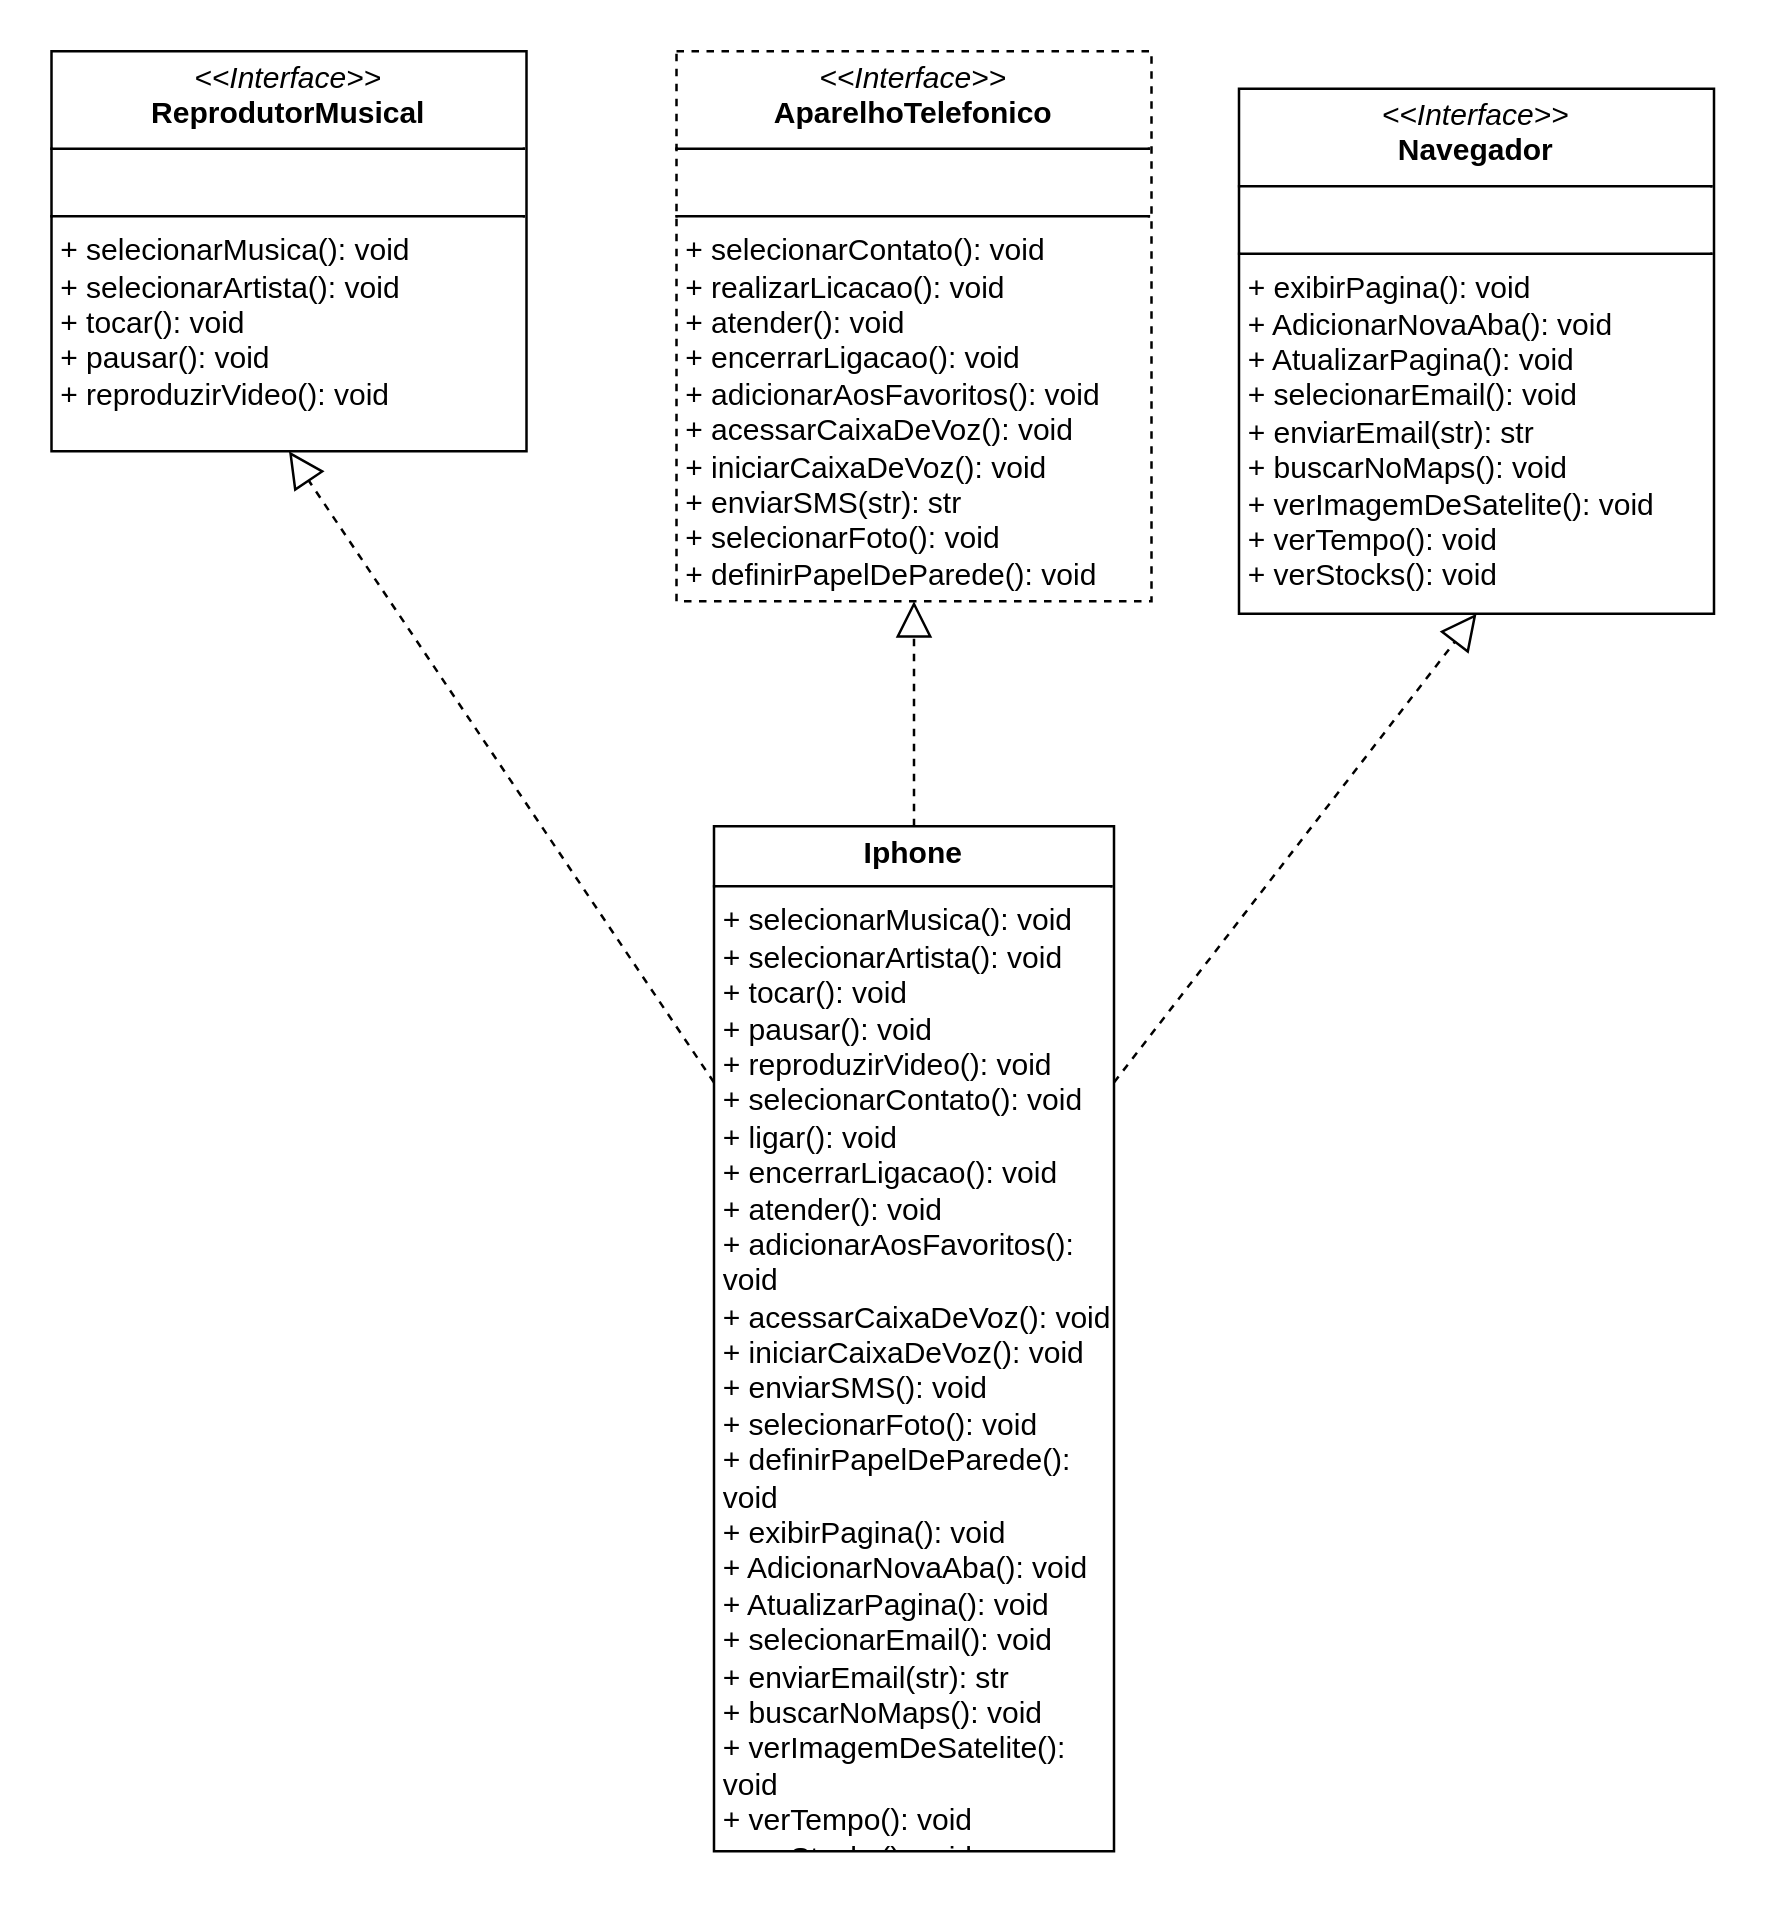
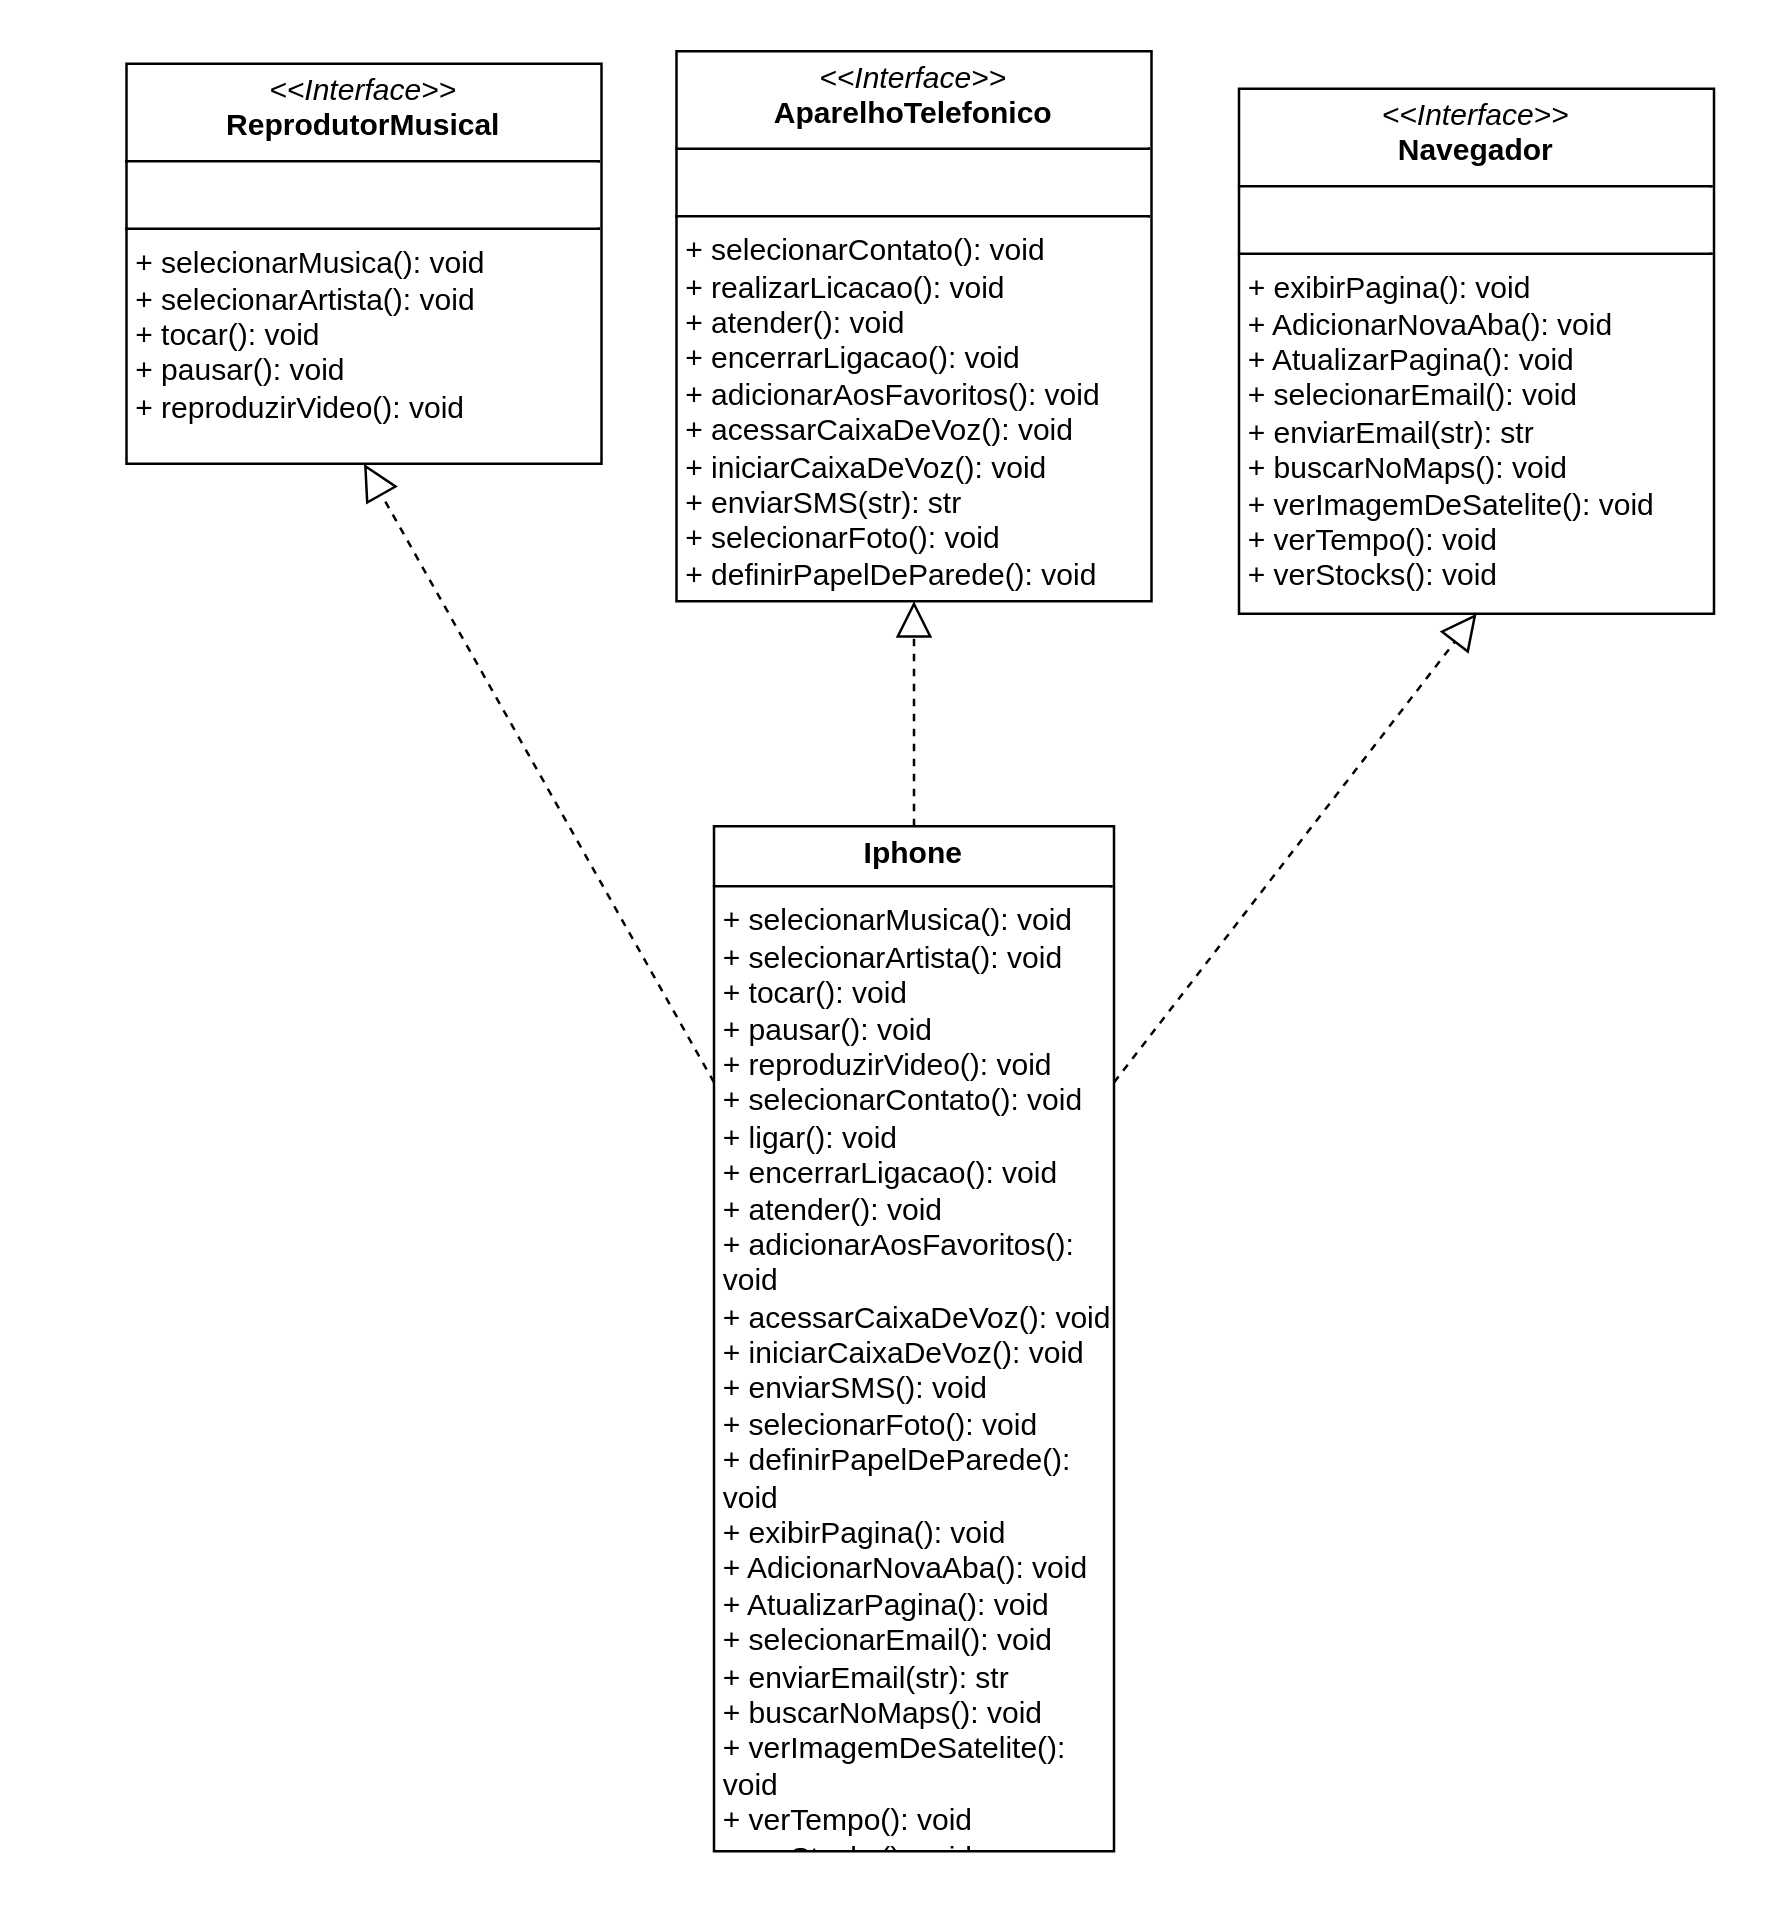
- <mxCell id="2" value="&lt;p style=&quot;margin:0px;margin-top:4px;text-align:center;&quot;&gt;&lt;i&gt;&amp;lt;&amp;lt;Interface&amp;gt;&amp;gt;&lt;/i&gt;&lt;br&gt;&lt;b&gt;ReprodutorMusical&lt;/b&gt;&lt;/p&gt;&lt;hr size=&quot;1&quot; style=&quot;border-style:solid;&quot;&gt;&lt;p style=&quot;margin:0px;margin-left:4px;&quot;&gt;&lt;br&gt;&lt;/p&gt;&lt;hr size=&quot;1&quot; style=&quot;border-style:solid;&quot;&gt;&lt;p style=&quot;margin:0px;margin-left:4px;&quot;&gt;&lt;span style=&quot;background-color: initial;&quot;&gt;+ selecionarMusica(): void&lt;/span&gt;&lt;br&gt;&lt;/p&gt;&lt;p style=&quot;margin:0px;margin-left:4px;&quot;&gt;+ selecionarArtista():&amp;nbsp;&lt;span style=&quot;background-color: initial;&quot;&gt;void&lt;/span&gt;&lt;/p&gt;&lt;p style=&quot;margin:0px;margin-left:4px;&quot;&gt;+ tocar(): void&lt;br&gt;+ pausar(): void&lt;/p&gt;&lt;p style=&quot;margin:0px;margin-left:4px;&quot;&gt;+ reproduzirVideo(): void&lt;/p&gt;" style="verticalAlign=top;align=left;overflow=fill;html=1;whiteSpace=wrap;" parent="1" vertex="1"><mxGeometry x="20" y="20" width="190" height="160" as="geometry" /></mxCell>
+ <mxCell id="2" value="&lt;p style=&quot;margin:0px;margin-top:4px;text-align:center;&quot;&gt;&lt;i&gt;&amp;lt;&amp;lt;Interface&amp;gt;&amp;gt;&lt;/i&gt;&lt;br&gt;&lt;b&gt;ReprodutorMusical&lt;/b&gt;&lt;/p&gt;&lt;hr size=&quot;1&quot; style=&quot;border-style:solid;&quot;&gt;&lt;p style=&quot;margin:0px;margin-left:4px;&quot;&gt;&lt;br&gt;&lt;/p&gt;&lt;hr size=&quot;1&quot; style=&quot;border-style:solid;&quot;&gt;&lt;p style=&quot;margin:0px;margin-left:4px;&quot;&gt;&lt;span style=&quot;background-color: initial;&quot;&gt;+ selecionarMusica(): void&lt;/span&gt;&lt;br&gt;&lt;/p&gt;&lt;p style=&quot;margin:0px;margin-left:4px;&quot;&gt;+ selecionarArtista():&amp;nbsp;&lt;span style=&quot;background-color: initial;&quot;&gt;void&lt;/span&gt;&lt;/p&gt;&lt;p style=&quot;margin:0px;margin-left:4px;&quot;&gt;+ tocar(): void&lt;br&gt;+ pausar(): void&lt;/p&gt;&lt;p style=&quot;margin:0px;margin-left:4px;&quot;&gt;+ reproduzirVideo(): void&lt;/p&gt;" style="verticalAlign=top;align=left;overflow=fill;html=1;whiteSpace=wrap;" parent="1" vertex="1"><mxGeometry x="50" y="25" width="190" height="160" as="geometry" /></mxCell>
- <mxCell id="3" value="&lt;p style=&quot;margin:0px;margin-top:4px;text-align:center;&quot;&gt;&lt;i&gt;&amp;lt;&amp;lt;Interface&amp;gt;&amp;gt;&lt;/i&gt;&lt;br&gt;&lt;b&gt;AparelhoTelefonico&lt;/b&gt;&lt;/p&gt;&lt;hr size=&quot;1&quot; style=&quot;border-style:solid;&quot;&gt;&lt;p style=&quot;margin:0px;margin-left:4px;&quot;&gt;&lt;br&gt;&lt;/p&gt;&lt;hr size=&quot;1&quot; style=&quot;border-style:solid;&quot;&gt;&lt;p style=&quot;margin:0px;margin-left:4px;&quot;&gt;+ selecionarContato(): void&lt;br&gt;+ realizarLicacao(): void&lt;/p&gt;&lt;p style=&quot;margin:0px;margin-left:4px;&quot;&gt;+ atender(): void&lt;/p&gt;&lt;p style=&quot;margin:0px;margin-left:4px;&quot;&gt;+ encerrarLigacao(): void&lt;/p&gt;&lt;p style=&quot;margin:0px;margin-left:4px;&quot;&gt;+ adicionarAosFavoritos(): void&lt;/p&gt;&lt;p style=&quot;margin:0px;margin-left:4px;&quot;&gt;+ acessarCaixaDeVoz(): void&lt;/p&gt;&lt;p style=&quot;margin:0px;margin-left:4px;&quot;&gt;+ iniciarCaixaDeVoz(): void&lt;/p&gt;&lt;p style=&quot;margin:0px;margin-left:4px;&quot;&gt;+ enviarSMS(str): str&lt;/p&gt;&lt;p style=&quot;margin:0px;margin-left:4px;&quot;&gt;&lt;span style=&quot;background-color: initial;&quot;&gt;+ selecionarFoto(): void&lt;/span&gt;&lt;br&gt;&lt;/p&gt;&lt;p style=&quot;margin:0px;margin-left:4px;&quot;&gt;&lt;span style=&quot;background-color: initial;&quot;&gt;+ definirPapelDeParede(): void&lt;/span&gt;&lt;/p&gt;" style="verticalAlign=top;align=left;overflow=fill;html=1;whiteSpace=wrap;dashed=1;" parent="1" vertex="1"><mxGeometry x="270" y="20" width="190" height="220" as="geometry" /></mxCell>
+ <mxCell id="3" value="&lt;p style=&quot;margin:0px;margin-top:4px;text-align:center;&quot;&gt;&lt;i&gt;&amp;lt;&amp;lt;Interface&amp;gt;&amp;gt;&lt;/i&gt;&lt;br&gt;&lt;b&gt;AparelhoTelefonico&lt;/b&gt;&lt;/p&gt;&lt;hr size=&quot;1&quot; style=&quot;border-style:solid;&quot;&gt;&lt;p style=&quot;margin:0px;margin-left:4px;&quot;&gt;&lt;br&gt;&lt;/p&gt;&lt;hr size=&quot;1&quot; style=&quot;border-style:solid;&quot;&gt;&lt;p style=&quot;margin:0px;margin-left:4px;&quot;&gt;+ selecionarContato(): void&lt;br&gt;+ realizarLicacao(): void&lt;/p&gt;&lt;p style=&quot;margin:0px;margin-left:4px;&quot;&gt;+ atender(): void&lt;/p&gt;&lt;p style=&quot;margin:0px;margin-left:4px;&quot;&gt;+ encerrarLigacao(): void&lt;/p&gt;&lt;p style=&quot;margin:0px;margin-left:4px;&quot;&gt;+ adicionarAosFavoritos(): void&lt;/p&gt;&lt;p style=&quot;margin:0px;margin-left:4px;&quot;&gt;+ acessarCaixaDeVoz(): void&lt;/p&gt;&lt;p style=&quot;margin:0px;margin-left:4px;&quot;&gt;+ iniciarCaixaDeVoz(): void&lt;/p&gt;&lt;p style=&quot;margin:0px;margin-left:4px;&quot;&gt;+ enviarSMS(str): str&lt;/p&gt;&lt;p style=&quot;margin:0px;margin-left:4px;&quot;&gt;&lt;span style=&quot;background-color: initial;&quot;&gt;+ selecionarFoto(): void&lt;/span&gt;&lt;br&gt;&lt;/p&gt;&lt;p style=&quot;margin:0px;margin-left:4px;&quot;&gt;&lt;span style=&quot;background-color: initial;&quot;&gt;+ definirPapelDeParede(): void&lt;/span&gt;&lt;/p&gt;" style="verticalAlign=top;align=left;overflow=fill;html=1;whiteSpace=wrap;" parent="1" vertex="1"><mxGeometry x="270" y="20" width="190" height="220" as="geometry" /></mxCell>
